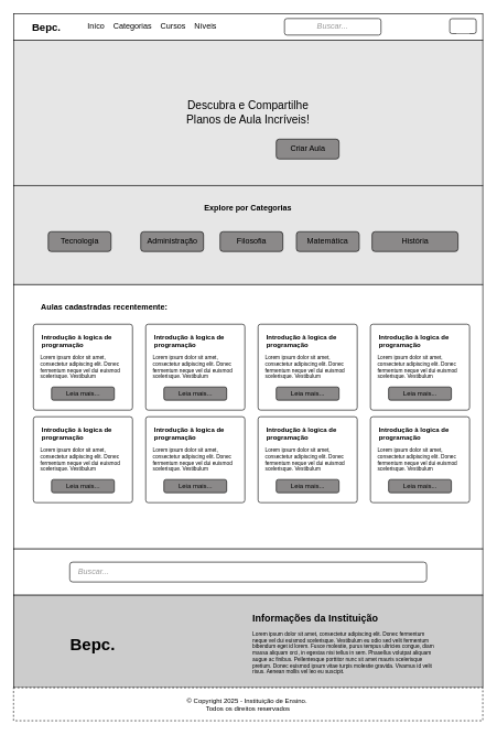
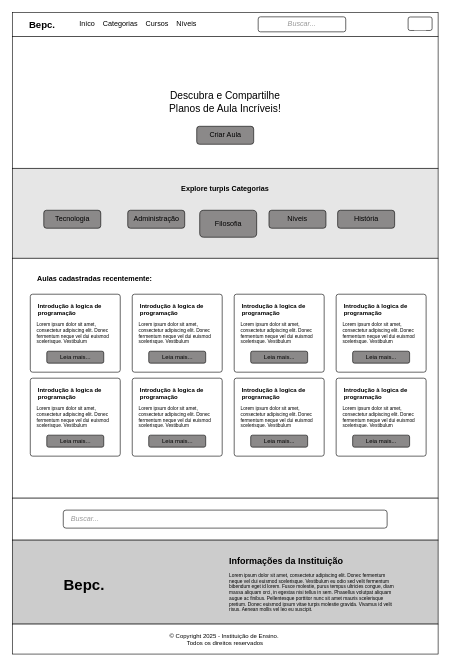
- <mxCell id="7" value="Descubra e Compartilhe&lt;div&gt;Planos de Aula Incríveis!&lt;/div&gt;" style="rounded=0;whiteSpace=wrap;html=1;fontSize=17;fillColor=#e6e6e6;" vertex="1" parent="1"><mxGeometry x="20" y="60" width="710" height="220" as="geometry" /></mxCell>
+ <mxCell id="7" value="Descubra e Compartilhe&lt;div&gt;Planos de Aula Incríveis!&lt;/div&gt;" style="rounded=0;whiteSpace=wrap;html=1;fontSize=17;" vertex="1" parent="1"><mxGeometry x="20" y="60" width="710" height="220" as="geometry" /></mxCell>
- <mxCell id="8" value="Criar Aula" style="rounded=1;whiteSpace=wrap;html=1;fillColor=light-dark(#8b8989, #ededed);" vertex="1" parent="1"><mxGeometry x="417.5" y="210" width="95" height="30" as="geometry" /></mxCell>
+ <mxCell id="8" value="Criar Aula" style="rounded=1;whiteSpace=wrap;html=1;fillColor=light-dark(#8b8989, #ededed);" vertex="1" parent="1"><mxGeometry x="327.5" y="210" width="95" height="30" as="geometry" /></mxCell>
- <mxCell id="10" value="Explore por Categorias" style="text;html=1;align=center;verticalAlign=middle;whiteSpace=wrap;rounded=0;fontStyle=1" vertex="1" parent="1"><mxGeometry x="267" y="300" width="216" height="30" as="geometry" /></mxCell>
+ <mxCell id="10" value="Explore turpis Categorias" style="text;html=1;align=center;verticalAlign=middle;whiteSpace=wrap;rounded=0;fontStyle=1" vertex="1" parent="1"><mxGeometry x="267" y="300" width="216" height="30" as="geometry" /></mxCell>
- <mxCell id="13" value="Filosofia" style="rounded=1;whiteSpace=wrap;html=1;fillColor=light-dark(#8b8989, #ededed);" vertex="1" parent="1"><mxGeometry x="332.5" y="350" width="95" height="30" as="geometry" /></mxCell>
+ <mxCell id="13" value="Filosofia" style="rounded=1;whiteSpace=wrap;html=1;fillColor=light-dark(#8b8989, #ededed);" vertex="1" parent="1"><mxGeometry x="332.5" y="350" width="95" height="45" as="geometry" /></mxCell>
- <mxCell id="14" value="Matemática" style="rounded=1;whiteSpace=wrap;html=1;fillColor=light-dark(#8b8989, #ededed);" vertex="1" parent="1"><mxGeometry x="448" y="350" width="95" height="30" as="geometry" /></mxCell>
+ <mxCell id="14" value="Níveis" style="rounded=1;whiteSpace=wrap;html=1;fillColor=light-dark(#8b8989, #ededed);" vertex="1" parent="1"><mxGeometry x="448" y="350" width="95" height="30" as="geometry" /></mxCell>
- <mxCell id="15" value="História" style="rounded=1;whiteSpace=wrap;html=1;fillColor=light-dark(#8b8989, #ededed);" vertex="1" parent="1"><mxGeometry x="562.5" y="350" width="130" height="30" as="geometry" /></mxCell>
+ <mxCell id="15" value="História" style="rounded=1;whiteSpace=wrap;html=1;fillColor=light-dark(#8b8989, #ededed);" vertex="1" parent="1"><mxGeometry x="562.5" y="350" width="95" height="30" as="geometry" /></mxCell>
- <mxCell id="64" value="© Copyright 2025 - Instituição de Ensino.&amp;nbsp;&lt;div&gt;Todos os direitos reservados&lt;/div&gt;" style="rounded=0;whiteSpace=wrap;html=1;fontSize=10;dashed=1;" vertex="1" parent="1"><mxGeometry x="20" y="1040" width="710" height="50" as="geometry" /></mxCell>
+ <mxCell id="64" value="© Copyright 2025 - Instituição de Ensino.&amp;nbsp;&lt;div&gt;Todos os direitos reservados&lt;/div&gt;" style="rounded=0;whiteSpace=wrap;html=1;fontSize=10;" vertex="1" parent="1"><mxGeometry x="20" y="1040" width="710" height="50" as="geometry" /></mxCell>
